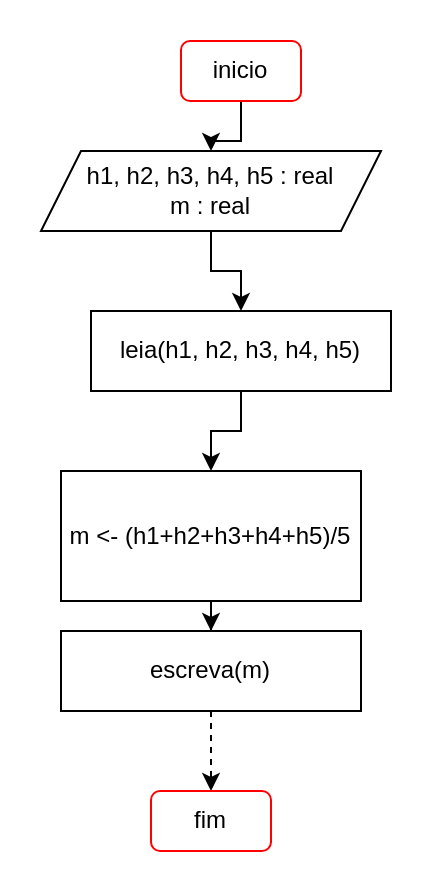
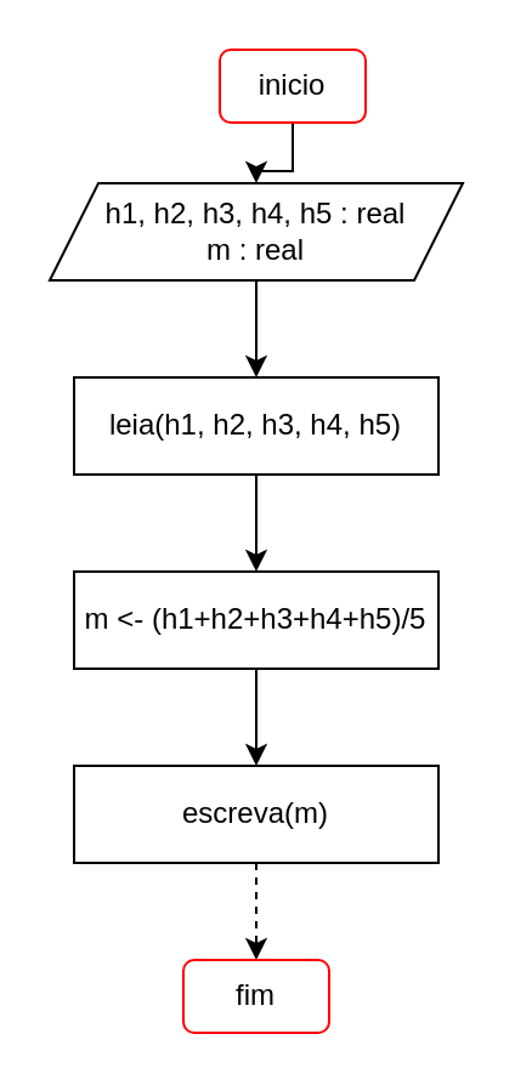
- <mxCell id="7" value="leia(h1, h2, h3, h4, h5)" style="whiteSpace=wrap;html=1;strokeColor=#000000;" vertex="1" parent="1"><mxGeometry x="45" y="155" width="150" height="40" as="geometry" /></mxCell>
+ <mxCell id="7" value="leia(h1, h2, h3, h4, h5)" style="whiteSpace=wrap;html=1;strokeColor=#000000;" vertex="1" parent="1"><mxGeometry x="30" y="155" width="150" height="40" as="geometry" /></mxCell>
- <mxCell id="9" value="m &amp;lt;- (h1+h2+h3+h4+h5)/5" style="whiteSpace=wrap;html=1;strokeColor=#000000;" vertex="1" parent="1"><mxGeometry x="30" y="235" width="150" height="65" as="geometry" /></mxCell>
+ <mxCell id="9" value="m &amp;lt;- (h1+h2+h3+h4+h5)/5" style="whiteSpace=wrap;html=1;strokeColor=#000000;" vertex="1" parent="1"><mxGeometry x="30" y="235" width="150" height="40" as="geometry" /></mxCell>
